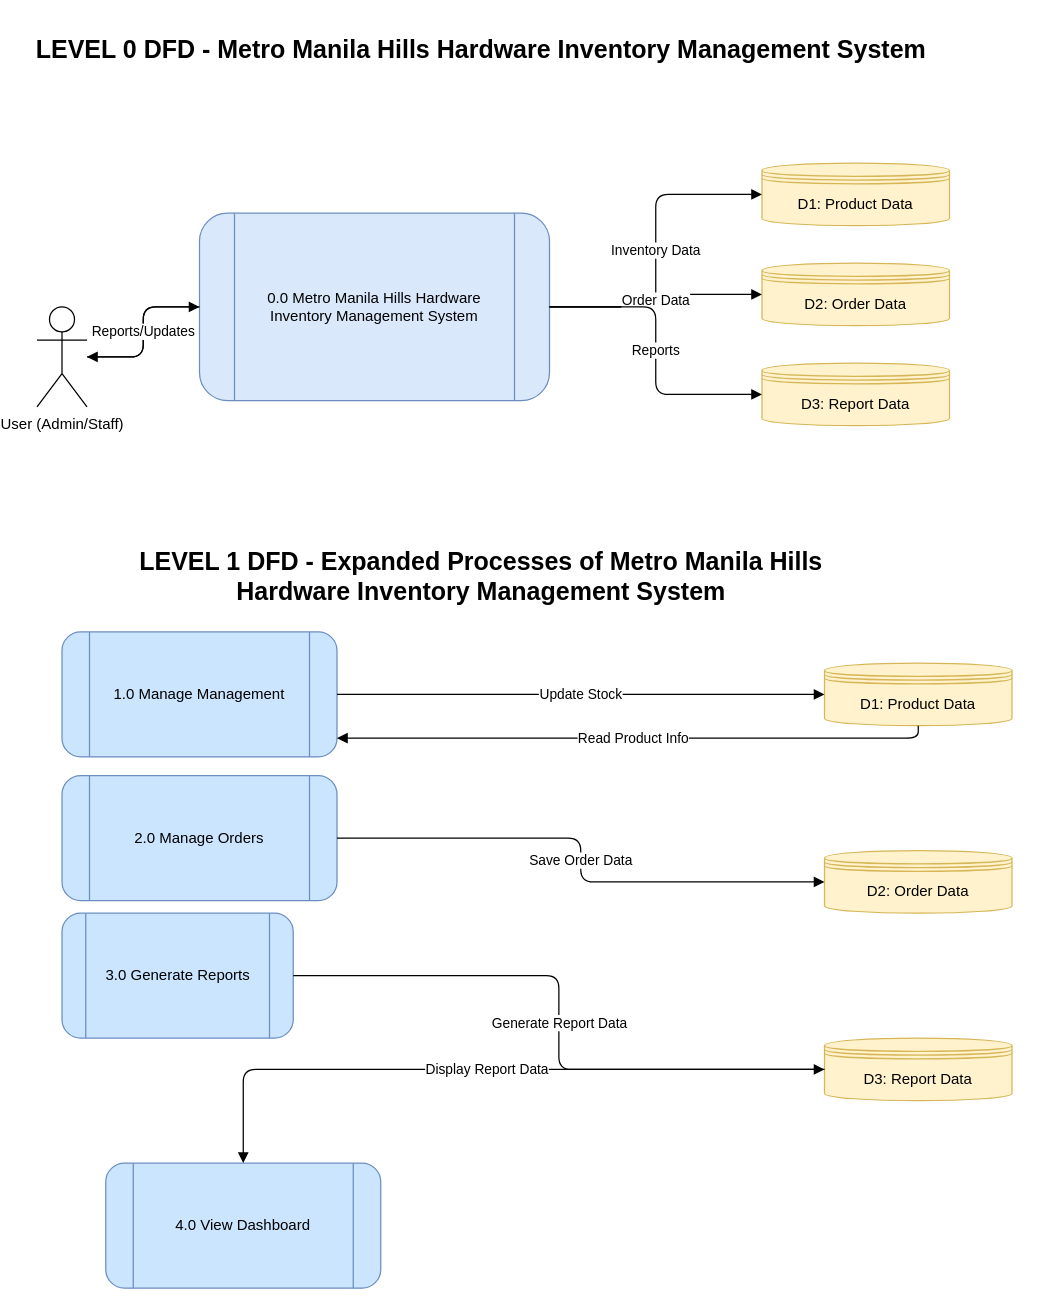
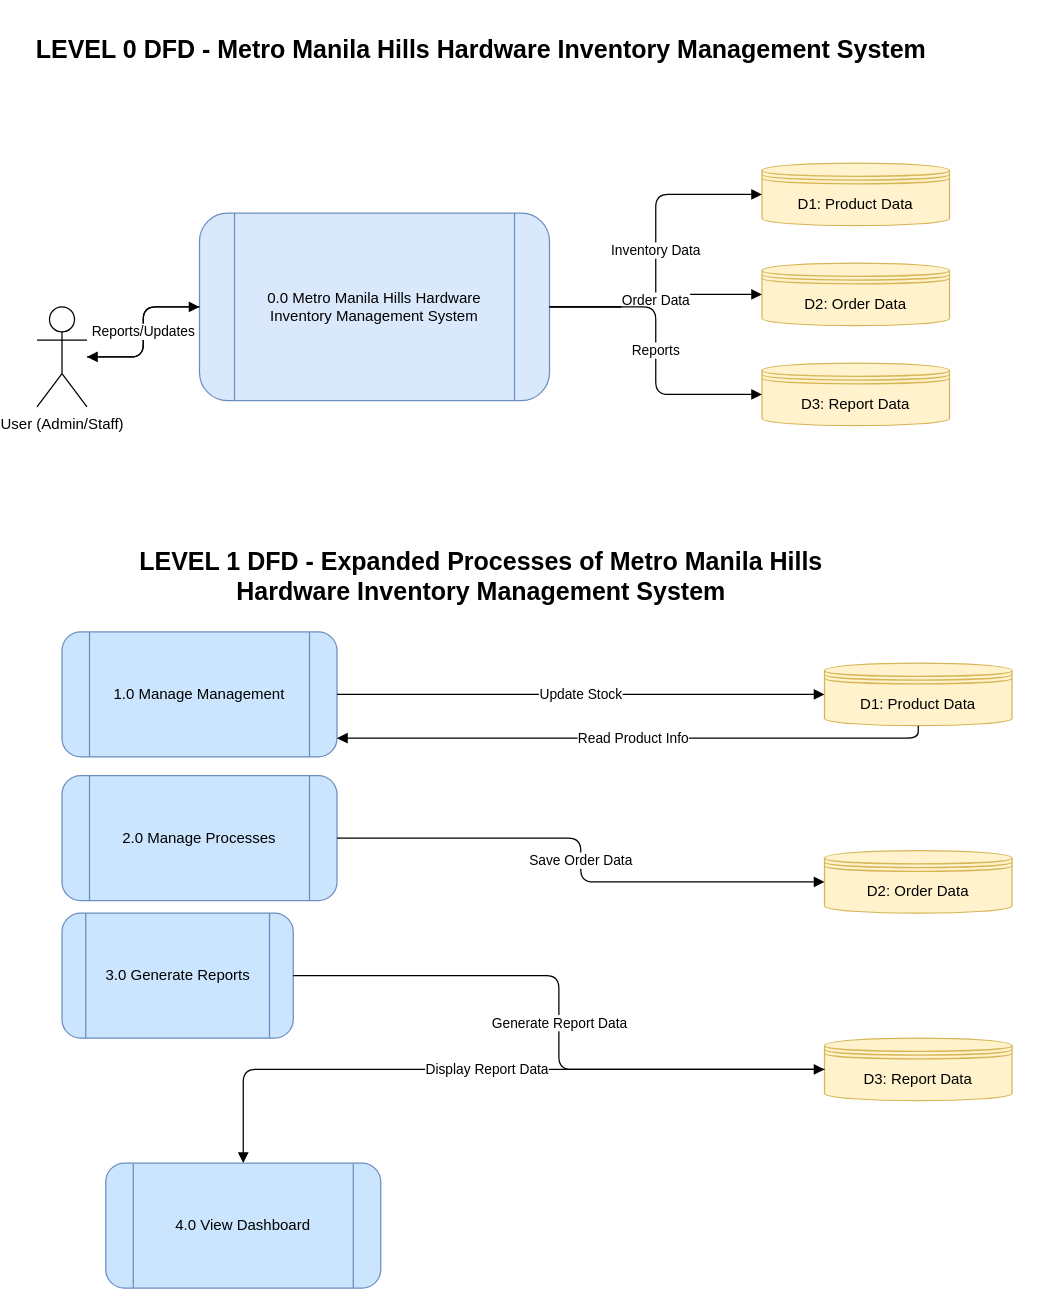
- <mxCell id="15" value="2.0 Manage Orders" style="shape=process;whiteSpace=wrap;html=1;rounded=1;fillColor=#cce5ff;strokeColor=#6c8ebf;" parent="1" vertex="1"><mxGeometry x="40" y="620" width="220" height="100" as="geometry" /></mxCell>
+ <mxCell id="15" value="2.0 Manage Processes" style="shape=process;whiteSpace=wrap;html=1;rounded=1;fillColor=#cce5ff;strokeColor=#6c8ebf;" parent="1" vertex="1"><mxGeometry x="40" y="620" width="220" height="100" as="geometry" /></mxCell>
